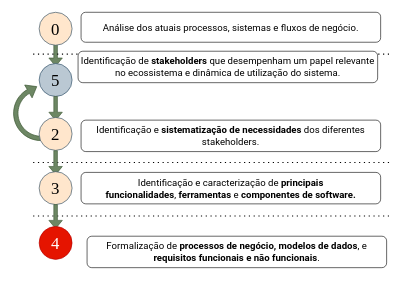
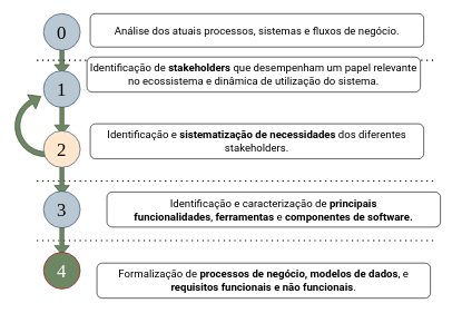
- <mxCell id="4" value="0" style="ellipse;whiteSpace=wrap;html=1;aspect=fixed;fontSize=28;align=center;fillColor=#ffe6cc;strokeColor=#23445d;verticalAlign=middle;fontFamily=Cairo;fontSource=https%3A%2F%2Ffonts.googleapis.com%2Fcss%3Ffamily%3DCairo;" parent="1" vertex="1"><mxGeometry x="60" y="20" width="55" height="55" as="geometry" /></mxCell>
+ <mxCell id="4" value="0" style="ellipse;whiteSpace=wrap;html=1;aspect=fixed;fontSize=28;align=center;fillColor=#bac8d3;strokeColor=#23445d;verticalAlign=middle;fontFamily=Cairo;fontSource=https%3A%2F%2Ffonts.googleapis.com%2Fcss%3Ffamily%3DCairo;" parent="1" vertex="1"><mxGeometry x="60" y="20" width="55" height="55" as="geometry" /></mxCell>
- <mxCell id="13" value="5" style="ellipse;whiteSpace=wrap;html=1;aspect=fixed;fontSize=28;align=center;fillColor=#bac8d3;strokeColor=#23445d;verticalAlign=middle;fontFamily=Cairo;fontSource=https%3A%2F%2Ffonts.googleapis.com%2Fcss%3Ffamily%3DCairo;" parent="1" vertex="1"><mxGeometry x="60" y="105.5" width="55" height="55" as="geometry" /></mxCell>
+ <mxCell id="13" value="1" style="ellipse;whiteSpace=wrap;html=1;aspect=fixed;fontSize=28;align=center;fillColor=#bac8d3;strokeColor=#23445d;verticalAlign=middle;fontFamily=Cairo;fontSource=https%3A%2F%2Ffonts.googleapis.com%2Fcss%3Ffamily%3DCairo;" parent="1" vertex="1"><mxGeometry x="60" y="105.5" width="55" height="55" as="geometry" /></mxCell>
- <mxCell id="9" value="Identificação e &lt;b&gt;sistematização de necessidades&lt;/b&gt; dos diferentes stakeholders." style="rounded=1;whiteSpace=wrap;html=1;fontSize=16;align=center;fontFamily=Roboto;fontSource=https%3A%2F%2Ffonts.googleapis.com%2Fcss%3Ffamily%3DRoboto;" parent="1" vertex="1"><mxGeometry x="130" y="200" width="500" height="52.5" as="geometry" /></mxCell>
+ <mxCell id="9" value="Identificação e &lt;b&gt;sistematização de necessidades&lt;/b&gt; dos diferentes stakeholders." style="rounded=1;whiteSpace=wrap;html=1;fontSize=16;align=center;fontFamily=Roboto;fontSource=https%3A%2F%2Ffonts.googleapis.com%2Fcss%3Ffamily%3DRoboto;" parent="1" vertex="1"><mxGeometry x="130" y="185" width="500" height="52.5" as="geometry" /></mxCell>
- <mxCell id="17" value="3" style="ellipse;whiteSpace=wrap;html=1;aspect=fixed;fontSize=28;align=center;fillColor=#ffe6cc;strokeColor=#23445d;verticalAlign=middle;fontFamily=Cairo;fontSource=https%3A%2F%2Ffonts.googleapis.com%2Fcss%3Ffamily%3DCairo;" parent="1" vertex="1"><mxGeometry x="60" y="286" width="55" height="55" as="geometry" /></mxCell>
+ <mxCell id="17" value="3" style="ellipse;whiteSpace=wrap;html=1;aspect=fixed;fontSize=28;align=center;fillColor=#bac8d3;strokeColor=#23445d;verticalAlign=middle;fontFamily=Cairo;fontSource=https%3A%2F%2Ffonts.googleapis.com%2Fcss%3Ffamily%3DCairo;" parent="1" vertex="1"><mxGeometry x="60" y="286" width="55" height="55" as="geometry" /></mxCell>
- <mxCell id="10" value="Identificação e caracterização de&amp;nbsp;&lt;b&gt;principais funcionalidades&lt;/b&gt;,&amp;nbsp;&lt;b&gt;ferramentas&lt;/b&gt;&amp;nbsp;e&amp;nbsp;&lt;b&gt;componentes de software.&lt;/b&gt;" style="rounded=1;whiteSpace=wrap;html=1;fontSize=16;align=center;fontFamily=Roboto;fontSource=https%3A%2F%2Ffonts.googleapis.com%2Fcss%3Ffamily%3DRoboto;" parent="1" vertex="1"><mxGeometry x="130" y="287.25" width="500" height="52.5" as="geometry" /></mxCell>
+ <mxCell id="10" value="Identificação e caracterização de&amp;nbsp;&lt;b&gt;principais funcionalidades&lt;/b&gt;,&amp;nbsp;&lt;b&gt;ferramentas&lt;/b&gt;&amp;nbsp;e&amp;nbsp;&lt;b&gt;componentes de software.&lt;/b&gt;" style="rounded=1;whiteSpace=wrap;html=1;fontSize=16;align=center;fontFamily=Roboto;fontSource=https%3A%2F%2Ffonts.googleapis.com%2Fcss%3Ffamily%3DRoboto;" parent="1" vertex="1"><mxGeometry x="155" y="287.25" width="500" height="52.5" as="geometry" /></mxCell>
- <mxCell id="19" value="4" style="ellipse;whiteSpace=wrap;html=1;aspect=fixed;fontSize=28;align=center;fillColor=#e51400;strokeColor=#B20000;verticalAlign=middle;fontFamily=Cairo;fontSource=https%3A%2F%2Ffonts.googleapis.com%2Fcss%3Ffamily%3DCairo;fontColor=#ffffff;" parent="1" vertex="1"><mxGeometry x="60" y="377.5" width="55" height="55" as="geometry" /></mxCell>
+ <mxCell id="19" value="4" style="ellipse;whiteSpace=wrap;html=1;aspect=fixed;fontSize=28;align=center;fillColor=#6d8764;strokeColor=#B20000;verticalAlign=middle;fontFamily=Cairo;fontSource=https%3A%2F%2Ffonts.googleapis.com%2Fcss%3Ffamily%3DCairo;fontColor=#ffffff;" parent="1" vertex="1"><mxGeometry x="60" y="377.5" width="55" height="55" as="geometry" /></mxCell>
